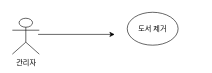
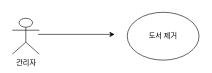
- <mxCell id="3" value="도서 제거" style="ellipse;whiteSpace=wrap;html=1;" vertex="1" parent="1"><mxGeometry x="212" y="20" width="85" height="55" as="geometry" /></mxCell>
+ <mxCell id="3" value="도서 제거" style="ellipse;whiteSpace=wrap;html=1;" vertex="1" parent="1"><mxGeometry x="212" y="20" width="120" height="80" as="geometry" /></mxCell>
